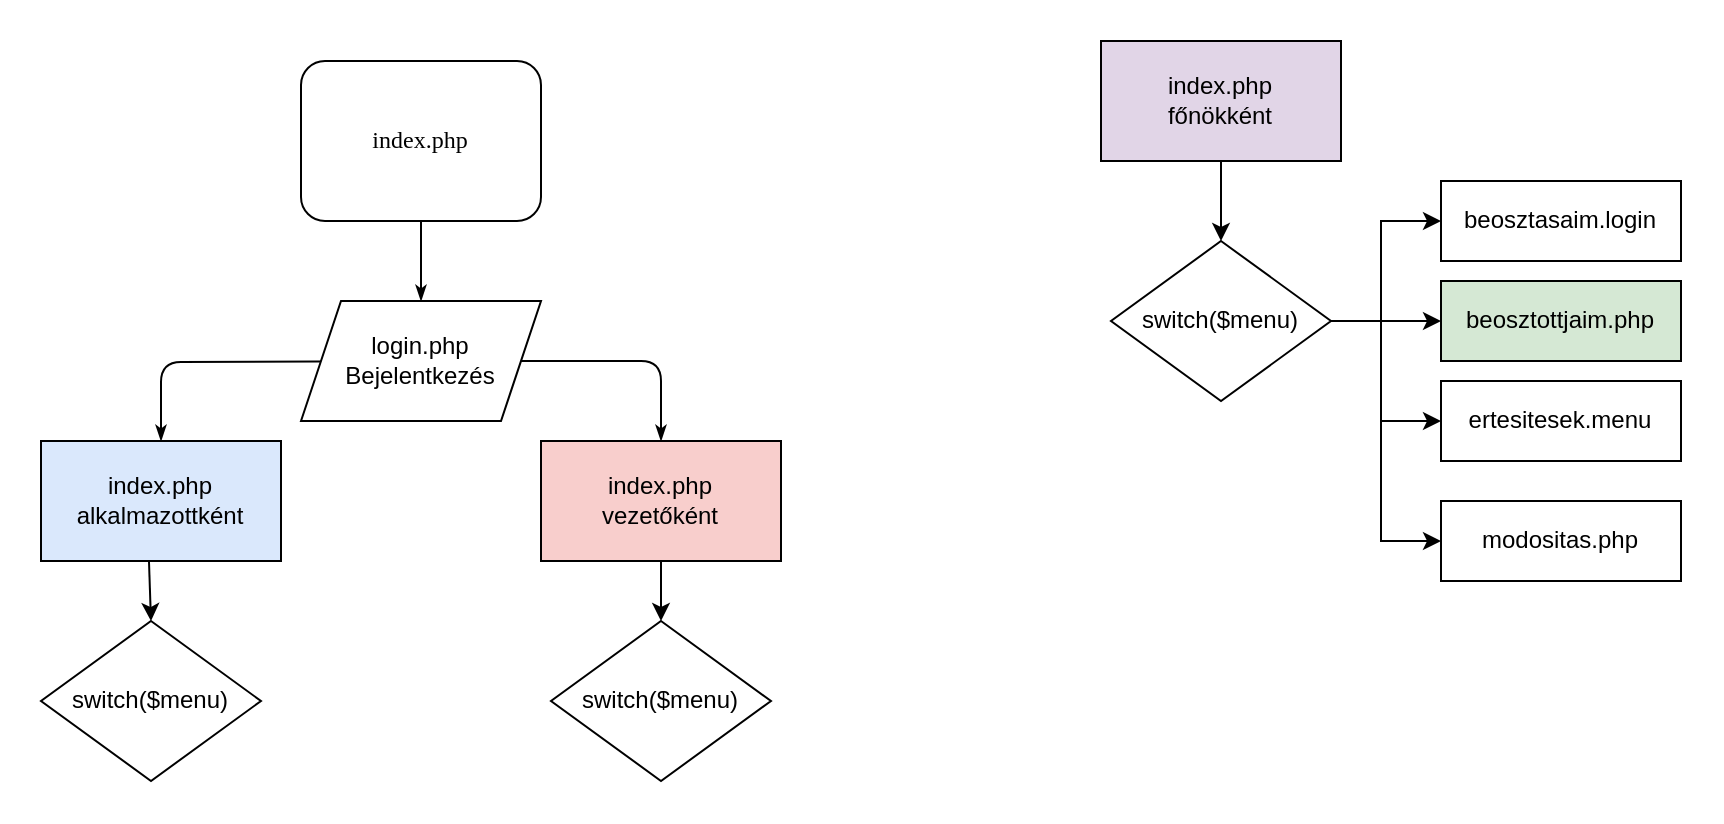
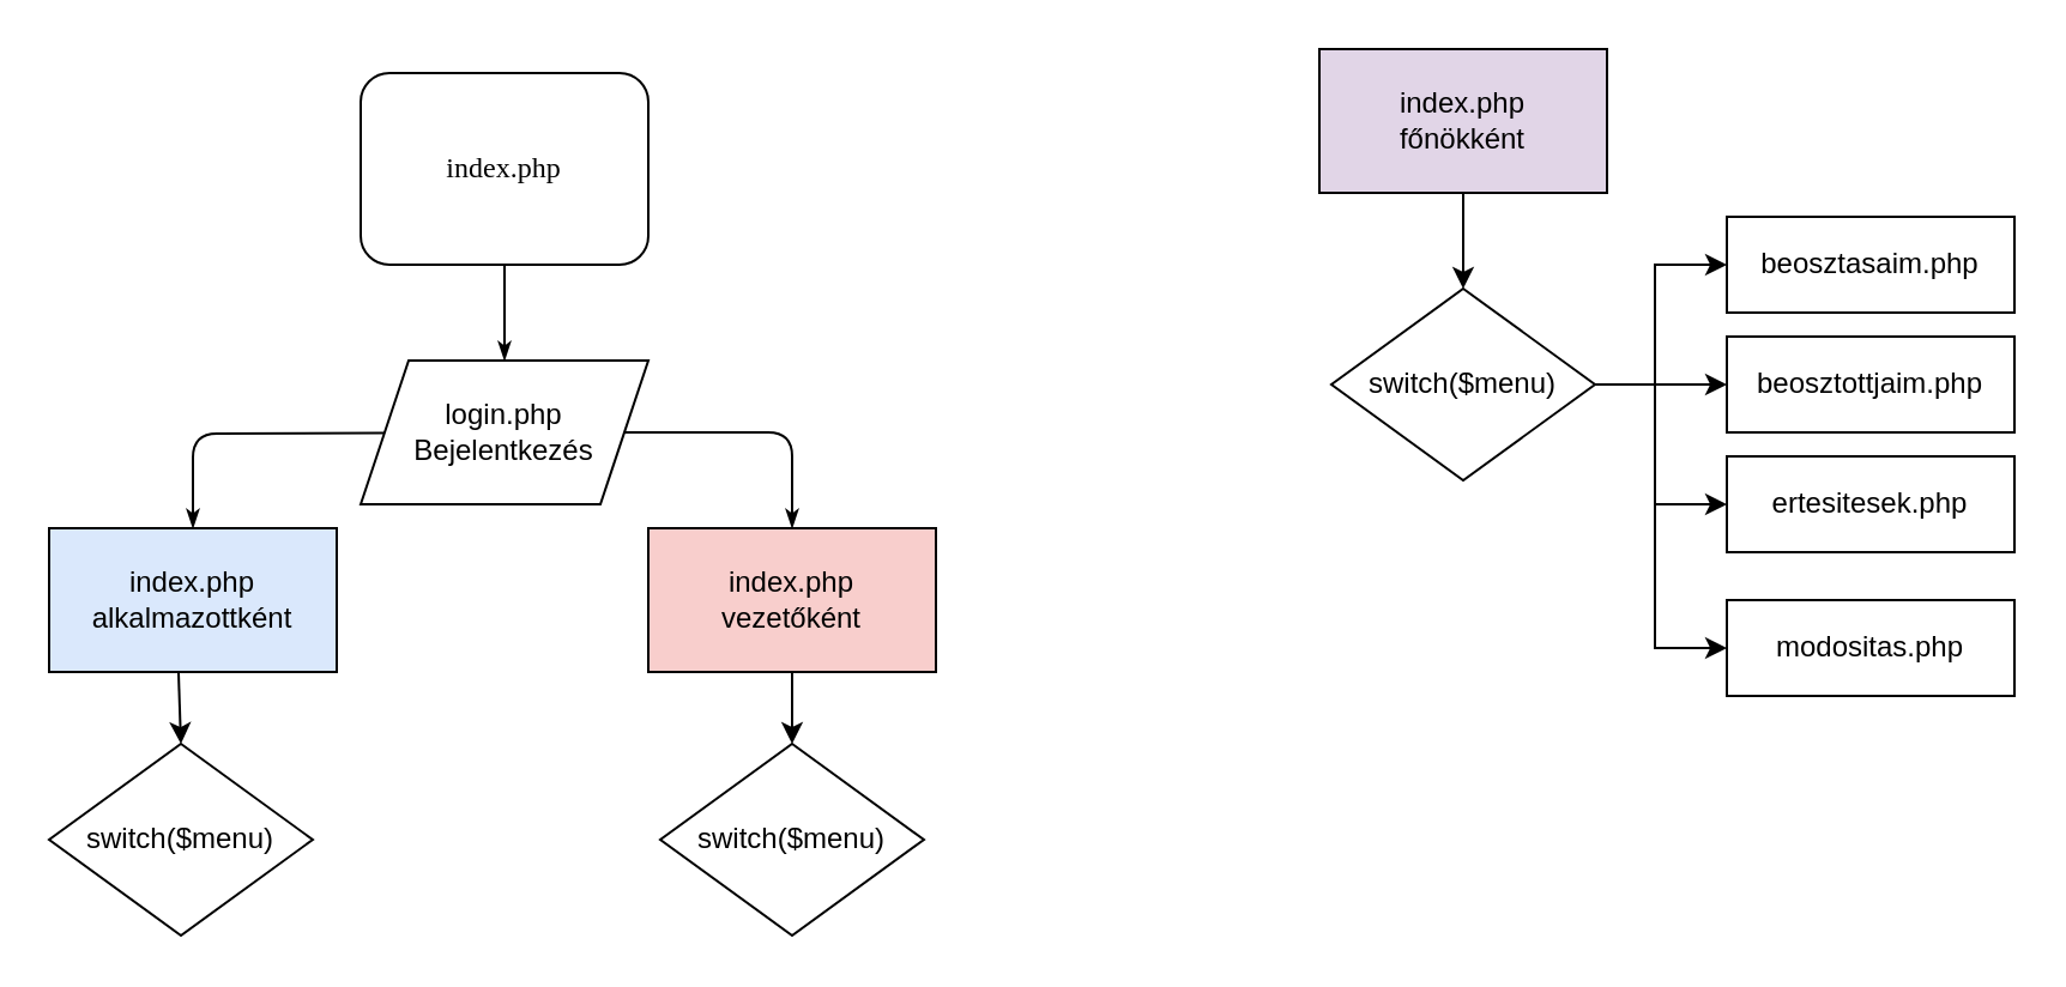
- <mxCell id="17" value="beosztasaim.login" style="rounded=0;whiteSpace=wrap;html=1;" vertex="1" parent="1"><mxGeometry x="720" y="90" width="120" height="40" as="geometry" /></mxCell>
+ <mxCell id="17" value="beosztasaim.php" style="rounded=0;whiteSpace=wrap;html=1;" vertex="1" parent="1"><mxGeometry x="720" y="90" width="120" height="40" as="geometry" /></mxCell>
- <mxCell id="19" value="beosztottjaim.php" style="rounded=0;whiteSpace=wrap;html=1;fillColor=#d5e8d4;" vertex="1" parent="1"><mxGeometry x="720" y="140" width="120" height="40" as="geometry" /></mxCell>
+ <mxCell id="19" value="beosztottjaim.php" style="rounded=0;whiteSpace=wrap;html=1;" vertex="1" parent="1"><mxGeometry x="720" y="140" width="120" height="40" as="geometry" /></mxCell>
- <mxCell id="21" value="ertesitesek.menu" style="rounded=0;whiteSpace=wrap;html=1;" vertex="1" parent="1"><mxGeometry x="720" y="190" width="120" height="40" as="geometry" /></mxCell>
+ <mxCell id="21" value="ertesitesek.php" style="rounded=0;whiteSpace=wrap;html=1;" vertex="1" parent="1"><mxGeometry x="720" y="190" width="120" height="40" as="geometry" /></mxCell>
